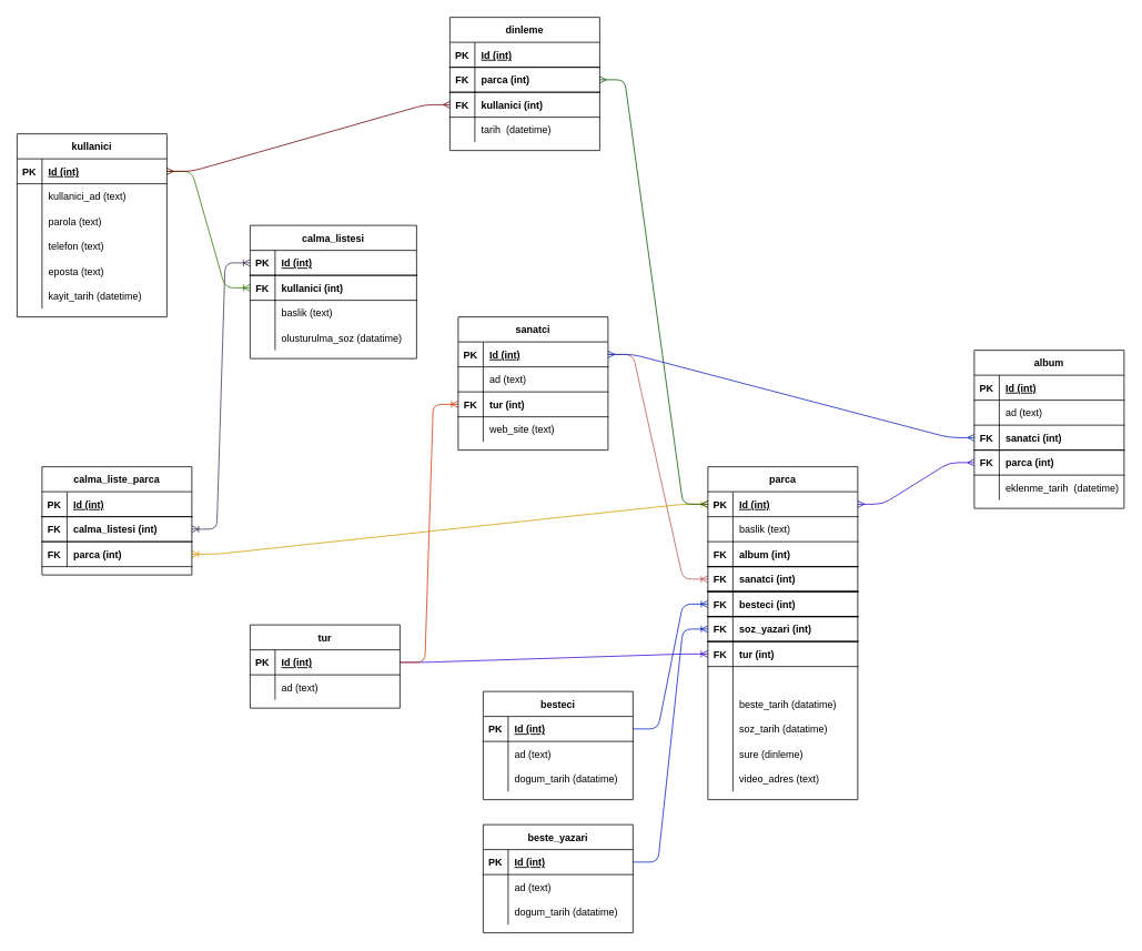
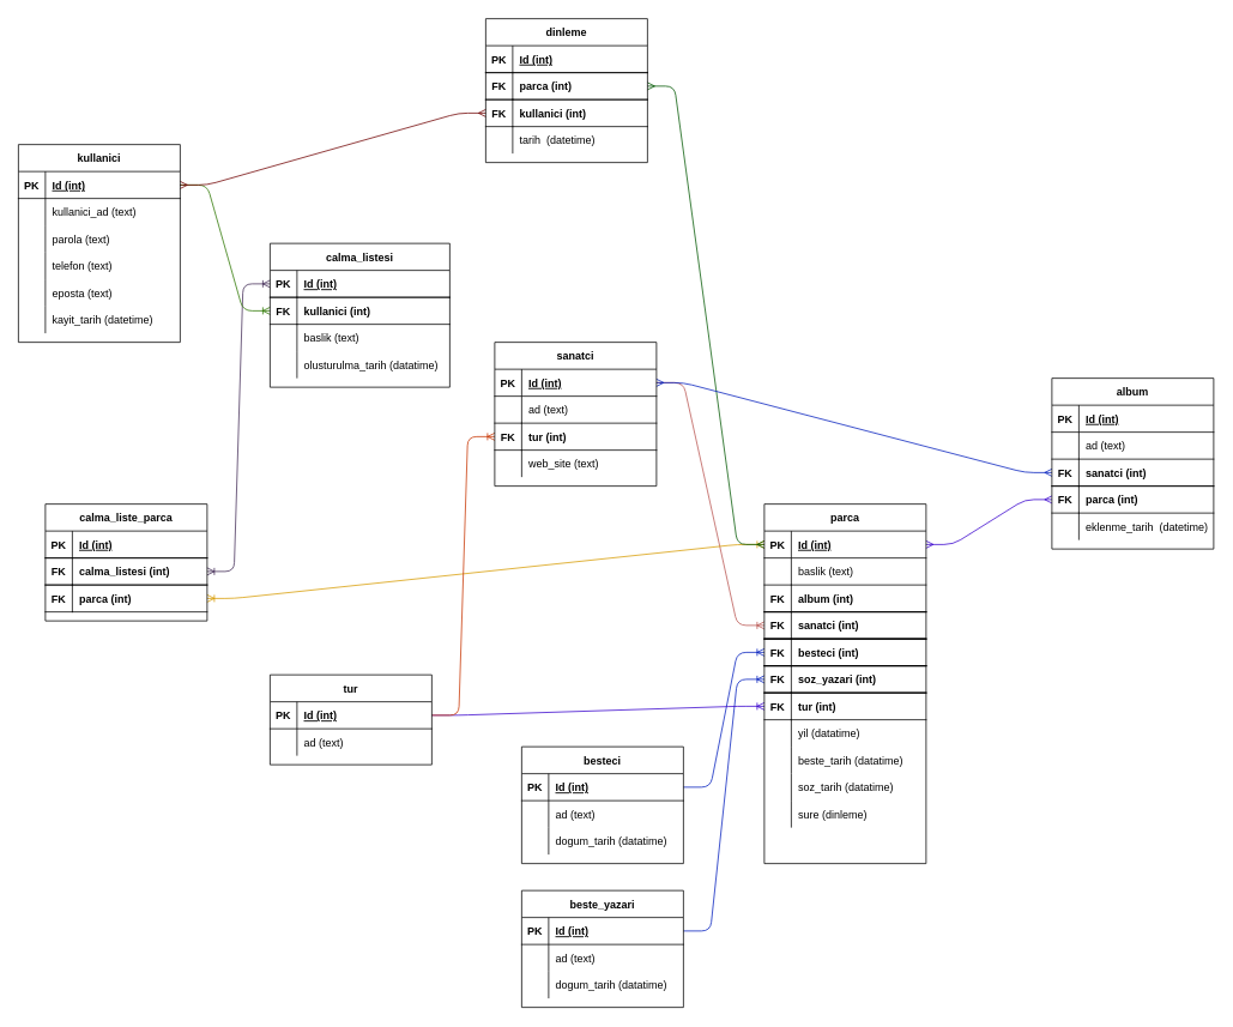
- <mxCell id="161" value="olusturulma_soz (datatime)" style="shape=partialRectangle;connectable=0;fillColor=none;top=0;left=0;bottom=0;right=0;align=left;spacingLeft=6;overflow=hidden;" vertex="1" parent="159"><mxGeometry x="30" width="170" height="30" as="geometry" /></mxCell>
+ <mxCell id="161" value="olusturulma_tarih (datatime)" style="shape=partialRectangle;connectable=0;fillColor=none;top=0;left=0;bottom=0;right=0;align=left;spacingLeft=6;overflow=hidden;" vertex="1" parent="159"><mxGeometry x="30" width="170" height="30" as="geometry" /></mxCell>
+ <mxCell id="38" value="yil (datatime)" style="shape=partialRectangle;connectable=0;fillColor=none;top=0;left=0;bottom=0;right=0;align=left;spacingLeft=6;overflow=hidden;" vertex="1" parent="36"><mxGeometry x="30" width="150" height="30" as="geometry" /></mxCell>
- <mxCell id="50" value="video_adres (text)" style="shape=partialRectangle;connectable=0;fillColor=none;top=0;left=0;bottom=0;right=0;align=left;spacingLeft=6;overflow=hidden;" vertex="1" parent="48"><mxGeometry x="30" width="150" height="30" as="geometry" /></mxCell>
